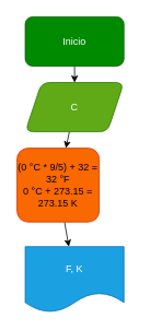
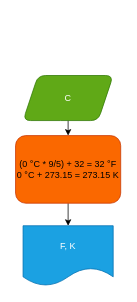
- <mxCell id="3" value="Inicio" style="rounded=1;whiteSpace=wrap;html=1;fillColor=#008a00;fontColor=#ffffff;strokeColor=#005700;" parent="1" vertex="1"><mxGeometry x="30" y="20" width="120" height="60" as="geometry" /></mxCell>
- <mxCell id="2" value="" style="edgeStyle=none;html=1;" edge="1" parent="1" source="3" target="5"><mxGeometry relative="1" as="geometry" /></mxCell>
- <mxCell id="7" value="(0 °C * 9/5) + 32 = 32 °F&lt;br&gt;0 °C + 273.15 = 273.15 K" style="rounded=1;whiteSpace=wrap;html=1;fillColor=#fa6800;fontColor=#000000;strokeColor=#C73500;" vertex="1" parent="1"><mxGeometry x="20" y="180" width="100" height="90" as="geometry" /></mxCell>
+ <mxCell id="7" value="(0 °C * 9/5) + 32 = 32 °F&lt;br&gt;0 °C + 273.15 = 273.15 K" style="rounded=1;whiteSpace=wrap;html=1;fillColor=#fa6800;fontColor=#000000;strokeColor=#C73500;" vertex="1" parent="1"><mxGeometry x="20" y="180" width="140" height="90" as="geometry" /></mxCell>
